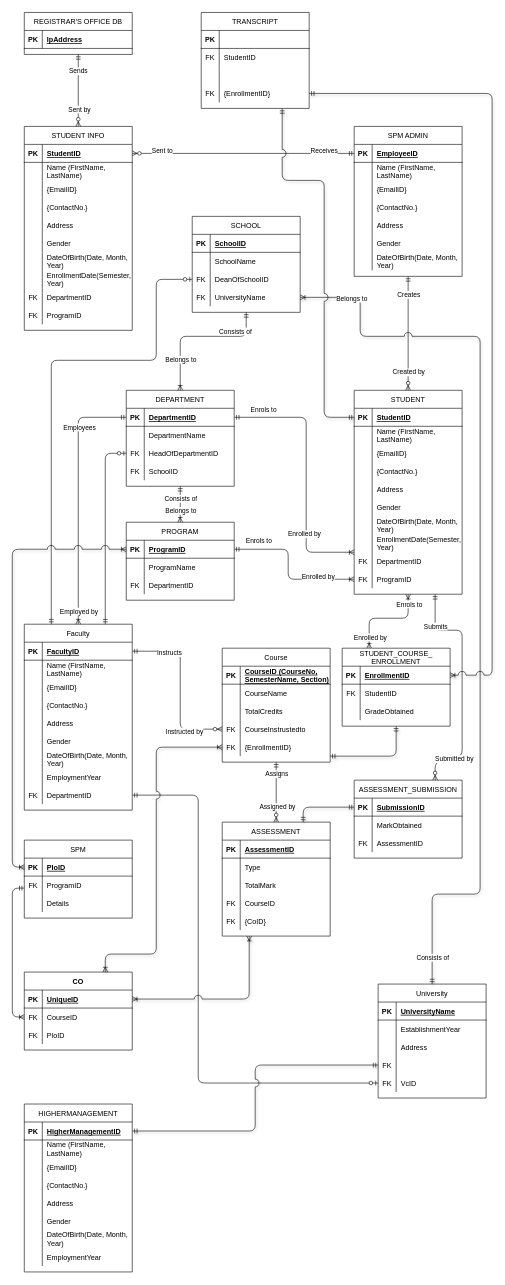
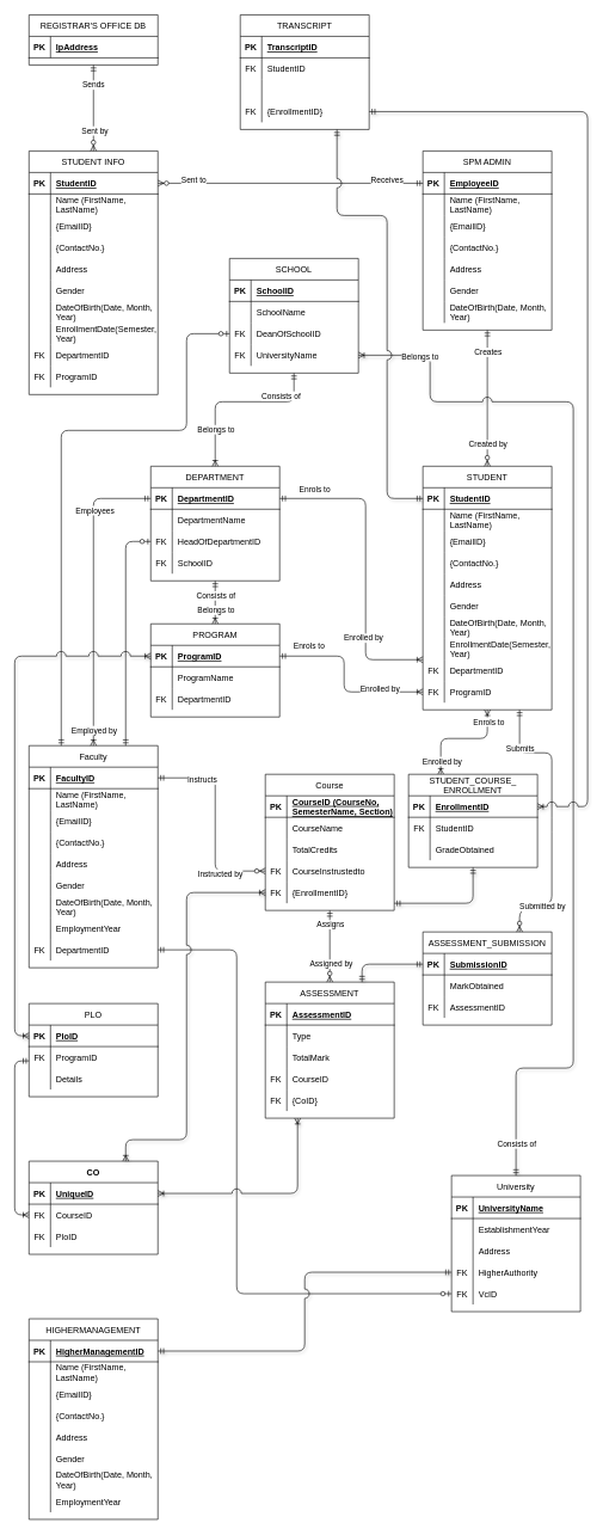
+ <mxCell id="308" value="TranscriptID" style="shape=partialRectangle;connectable=0;fillColor=none;top=0;left=0;bottom=0;right=0;align=left;spacingLeft=6;fontStyle=5;overflow=hidden;" parent="306" vertex="1"><mxGeometry x="30" width="150" height="30" as="geometry" /></mxCell>
- <mxCell id="255" value="SPM" style="shape=table;startSize=30;container=1;collapsible=1;childLayout=tableLayout;fixedRows=1;rowLines=0;fontStyle=0;align=center;resizeLast=1;" parent="1" vertex="1"><mxGeometry x="40" y="1400" width="180" height="130" as="geometry" /></mxCell>
+ <mxCell id="255" value="PLO" style="shape=table;startSize=30;container=1;collapsible=1;childLayout=tableLayout;fixedRows=1;rowLines=0;fontStyle=0;align=center;resizeLast=1;" parent="1" vertex="1"><mxGeometry x="40" y="1400" width="180" height="130" as="geometry" /></mxCell>
+ <mxCell id="214" value="HigherAuthority" style="shape=partialRectangle;connectable=0;fillColor=none;top=0;left=0;bottom=0;right=0;align=left;spacingLeft=6;overflow=hidden;" parent="212" vertex="1"><mxGeometry x="30" width="150" height="30" as="geometry" /></mxCell>
